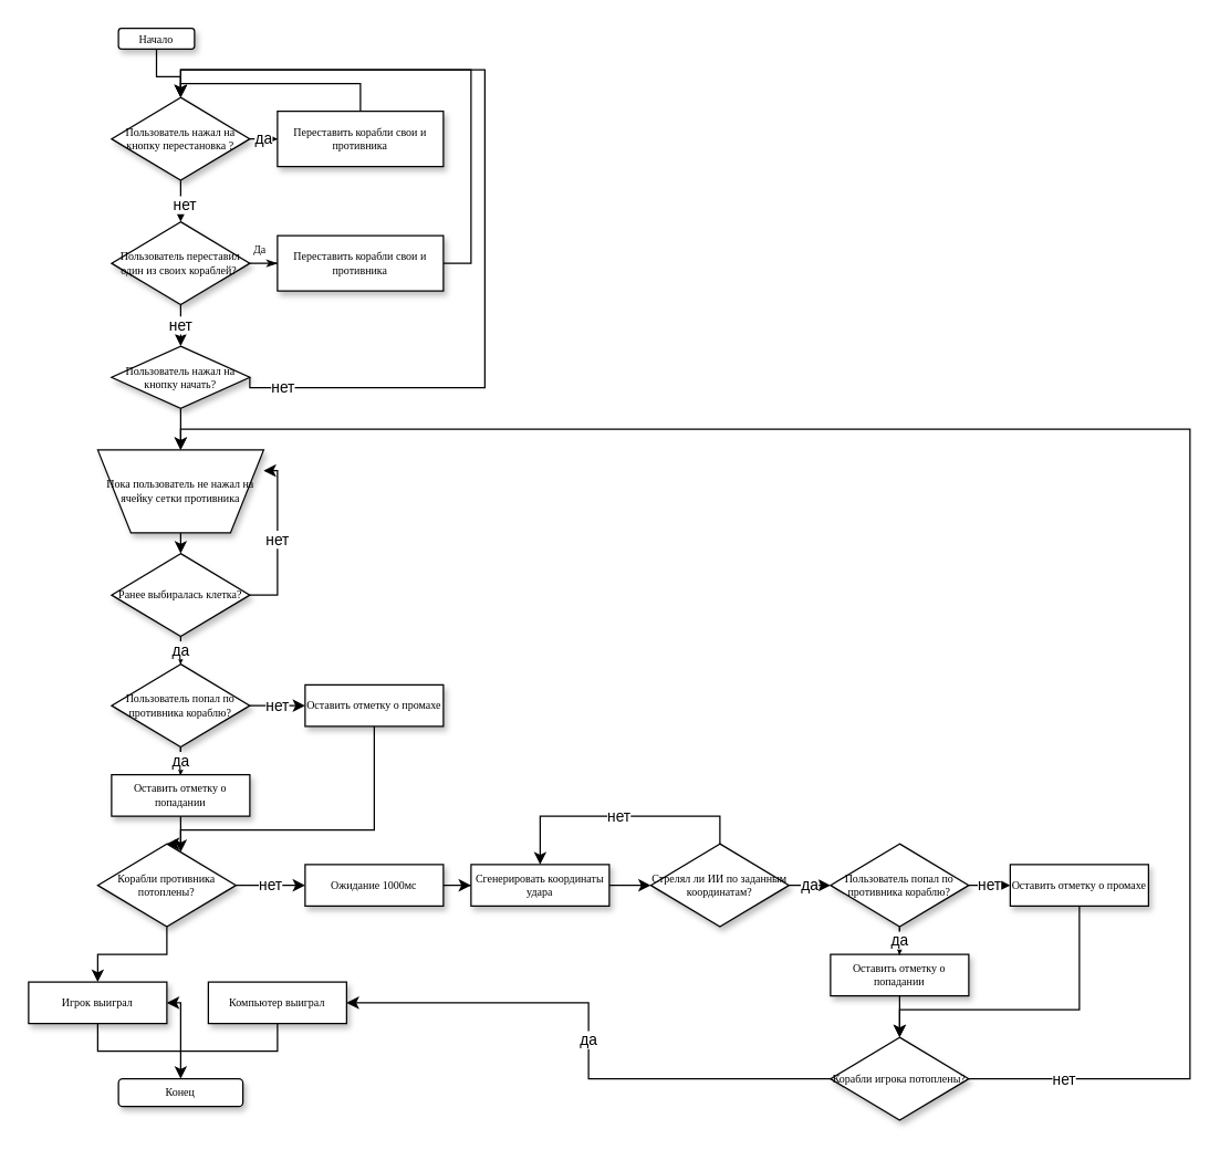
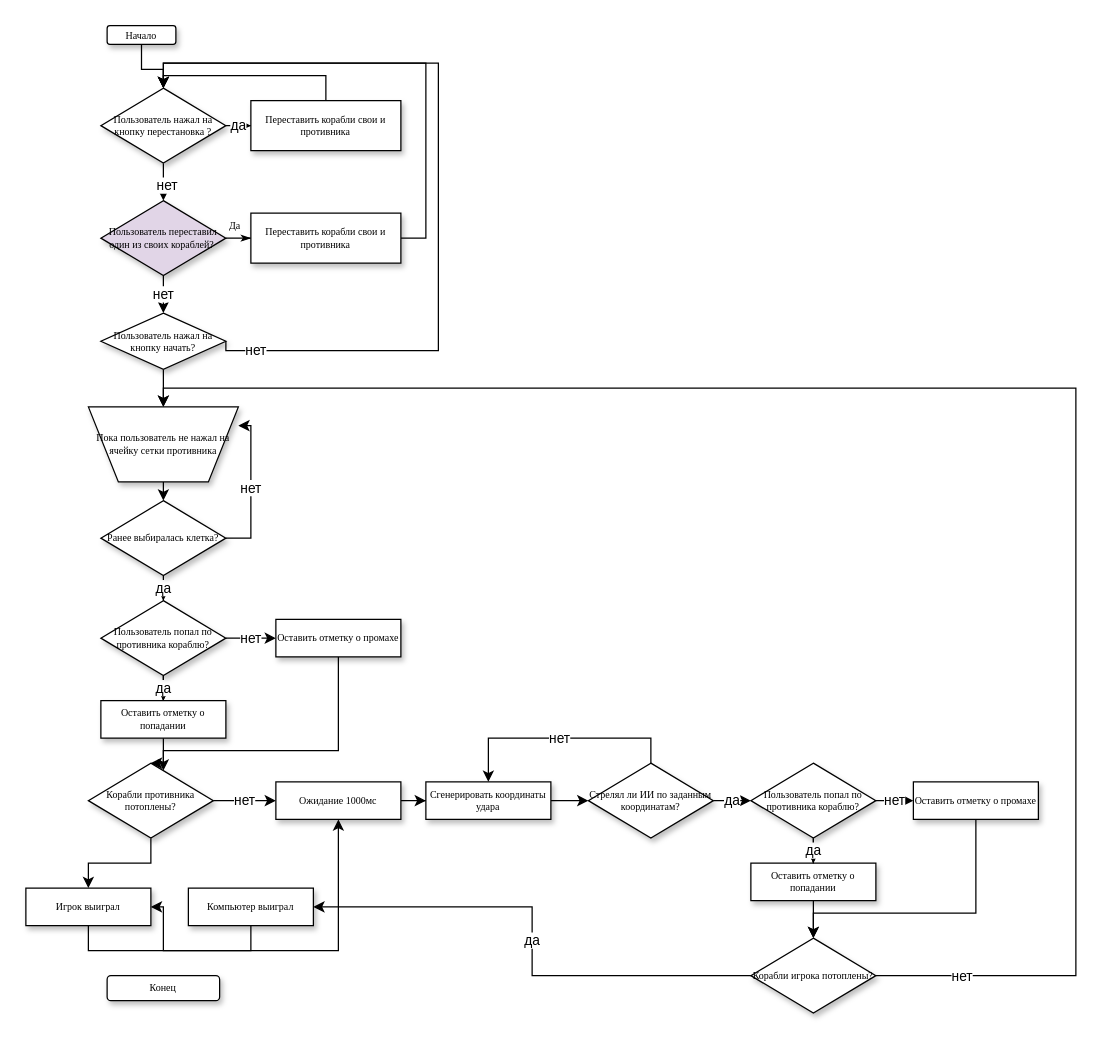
- <mxCell id="4" value="Пользователь переставил один из своих кораблей?&amp;nbsp;" style="rhombus;whiteSpace=wrap;html=1;rounded=0;shadow=1;labelBackgroundColor=none;strokeWidth=1;fontFamily=Verdana;fontSize=8;align=center;" parent="1" vertex="1"><mxGeometry x="80" y="160" width="100" height="60" as="geometry" /></mxCell>
+ <mxCell id="4" value="Пользователь переставил один из своих кораблей?&amp;nbsp;" style="rhombus;whiteSpace=wrap;html=1;rounded=0;shadow=1;labelBackgroundColor=none;strokeWidth=1;fontFamily=Verdana;fontSize=8;align=center;fillColor=#e1d5e7;" parent="1" vertex="1"><mxGeometry x="80" y="160" width="100" height="60" as="geometry" /></mxCell>
- <mxCell id="54" style="edgeStyle=orthogonalEdgeStyle;rounded=0;orthogonalLoop=1;jettySize=auto;html=1;exitX=0.5;exitY=1;exitDx=0;exitDy=0;" edge="1" parent="1" source="55" target="58"><mxGeometry relative="1" as="geometry" /></mxCell>
+ <mxCell id="54" style="edgeStyle=orthogonalEdgeStyle;rounded=0;orthogonalLoop=1;jettySize=auto;html=1;exitX=0.5;exitY=1;exitDx=0;exitDy=0;" edge="1" parent="1" source="55" target="36"><mxGeometry relative="1" as="geometry" /></mxCell>
